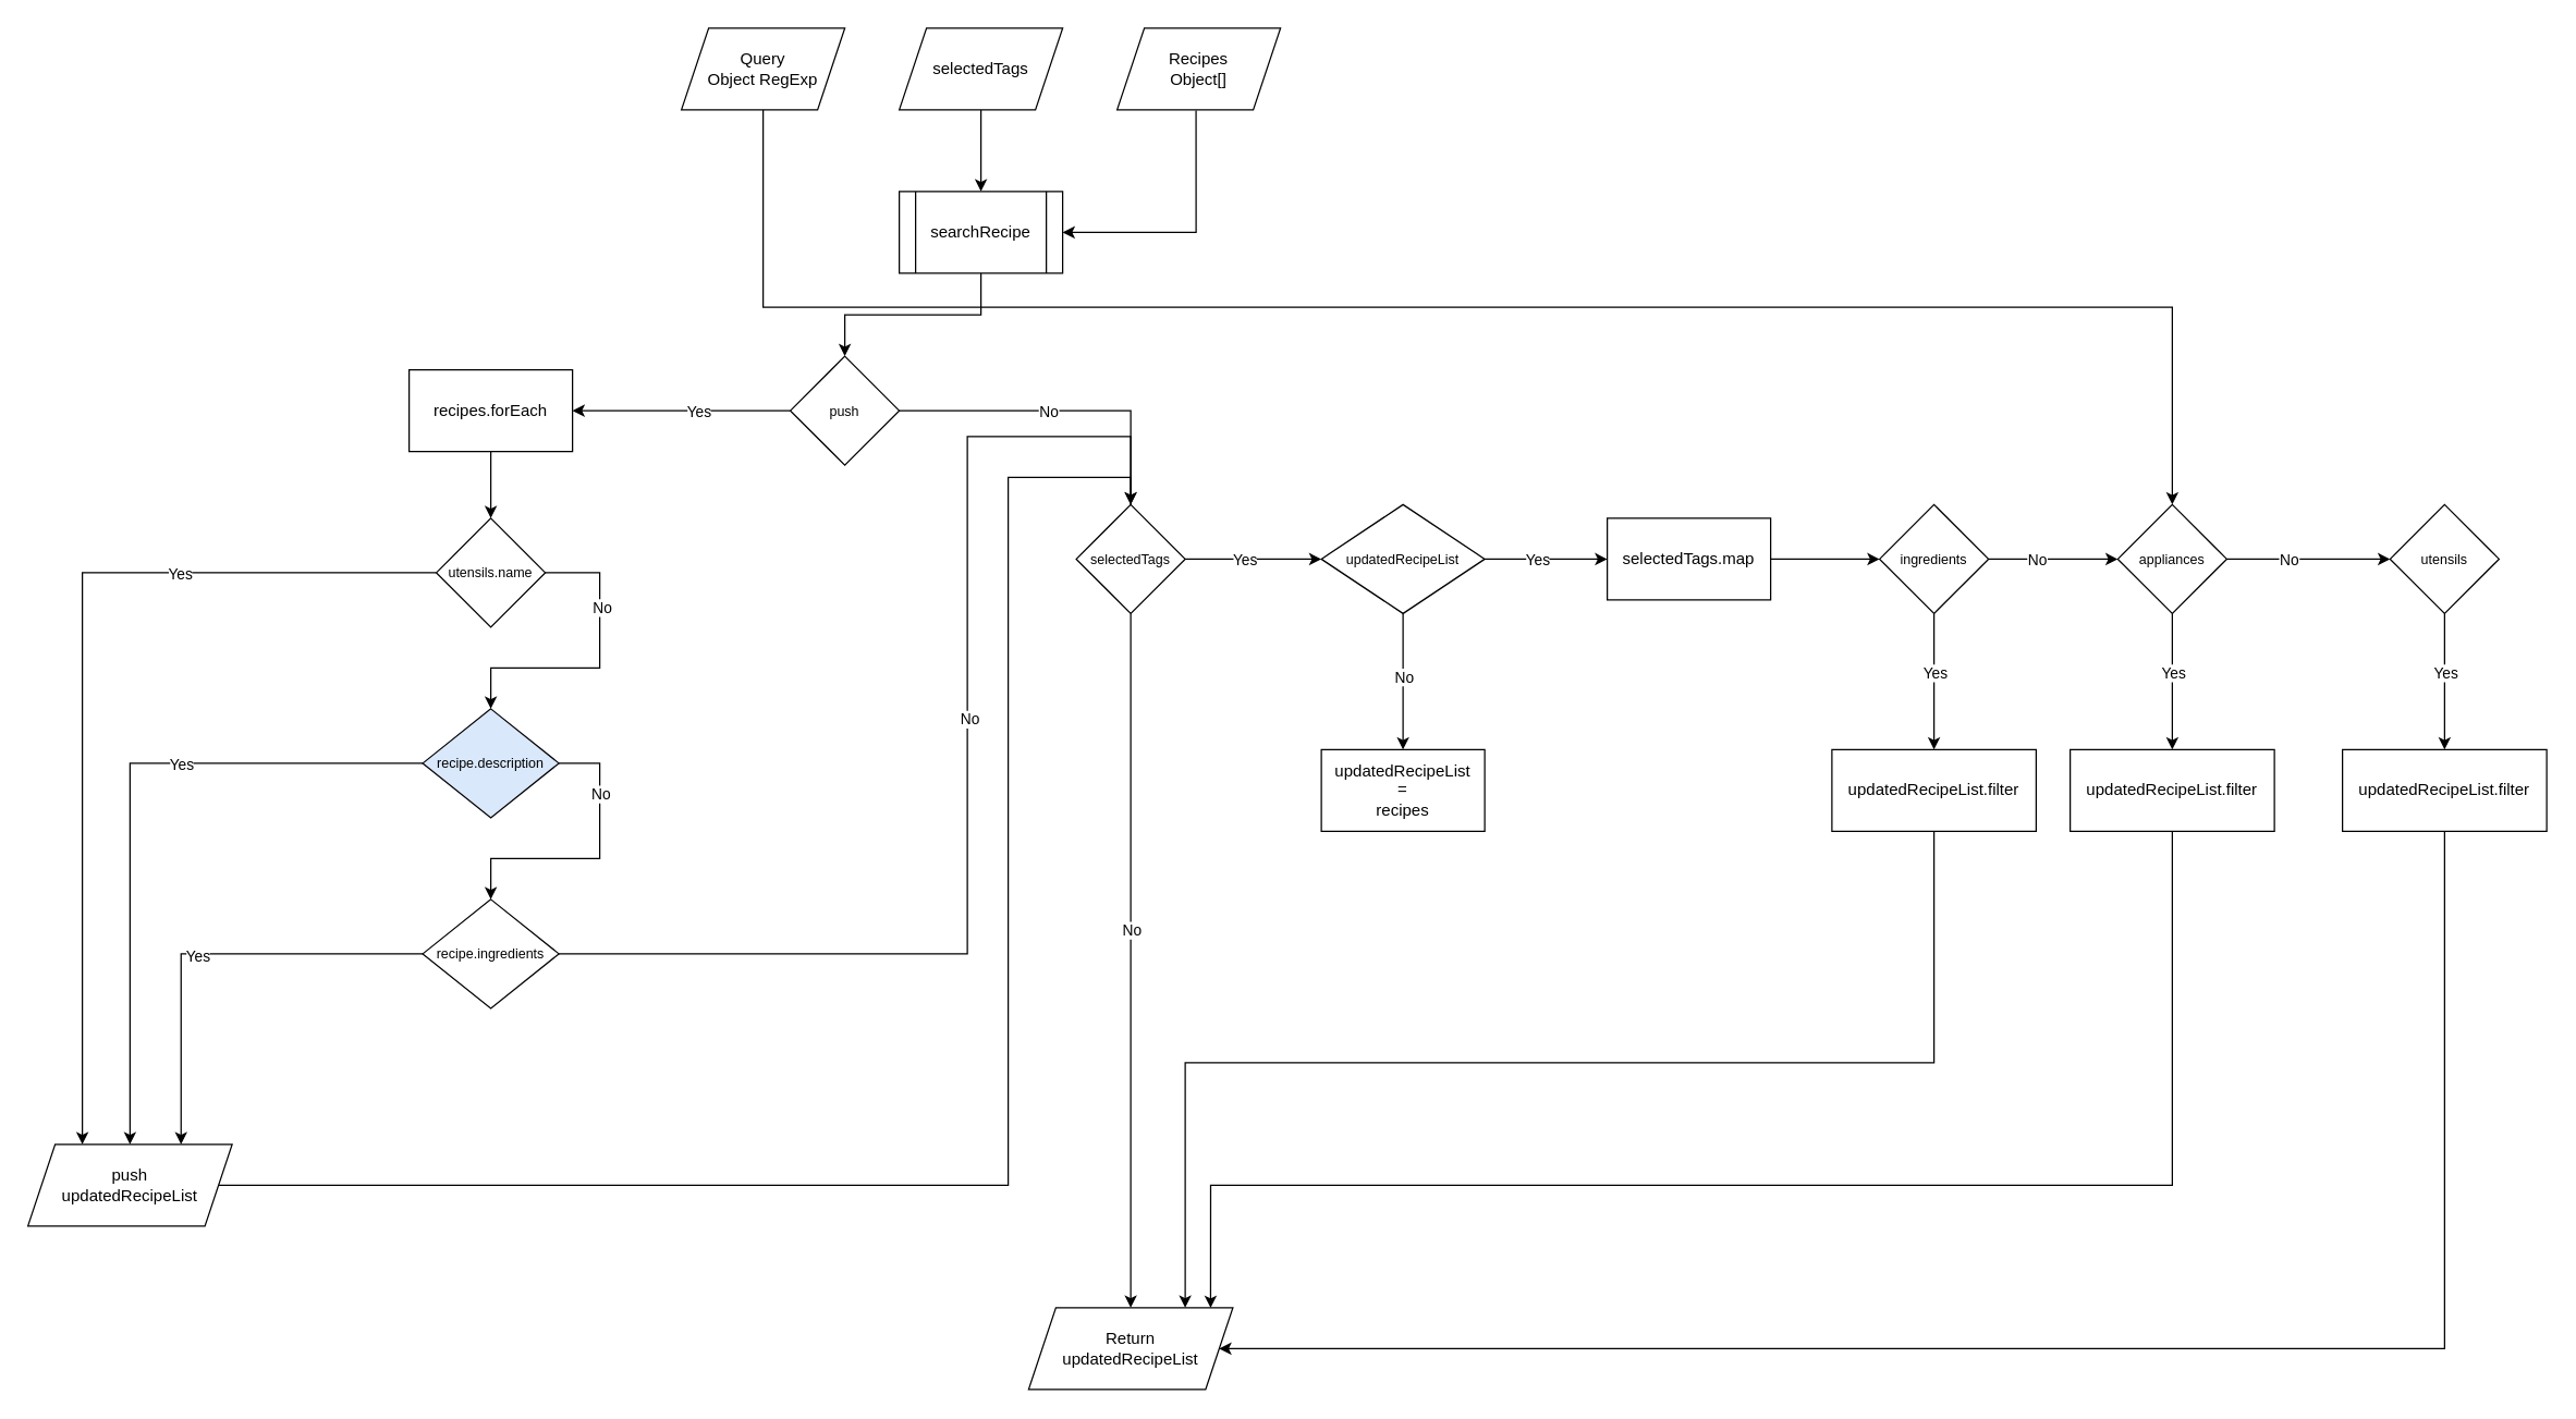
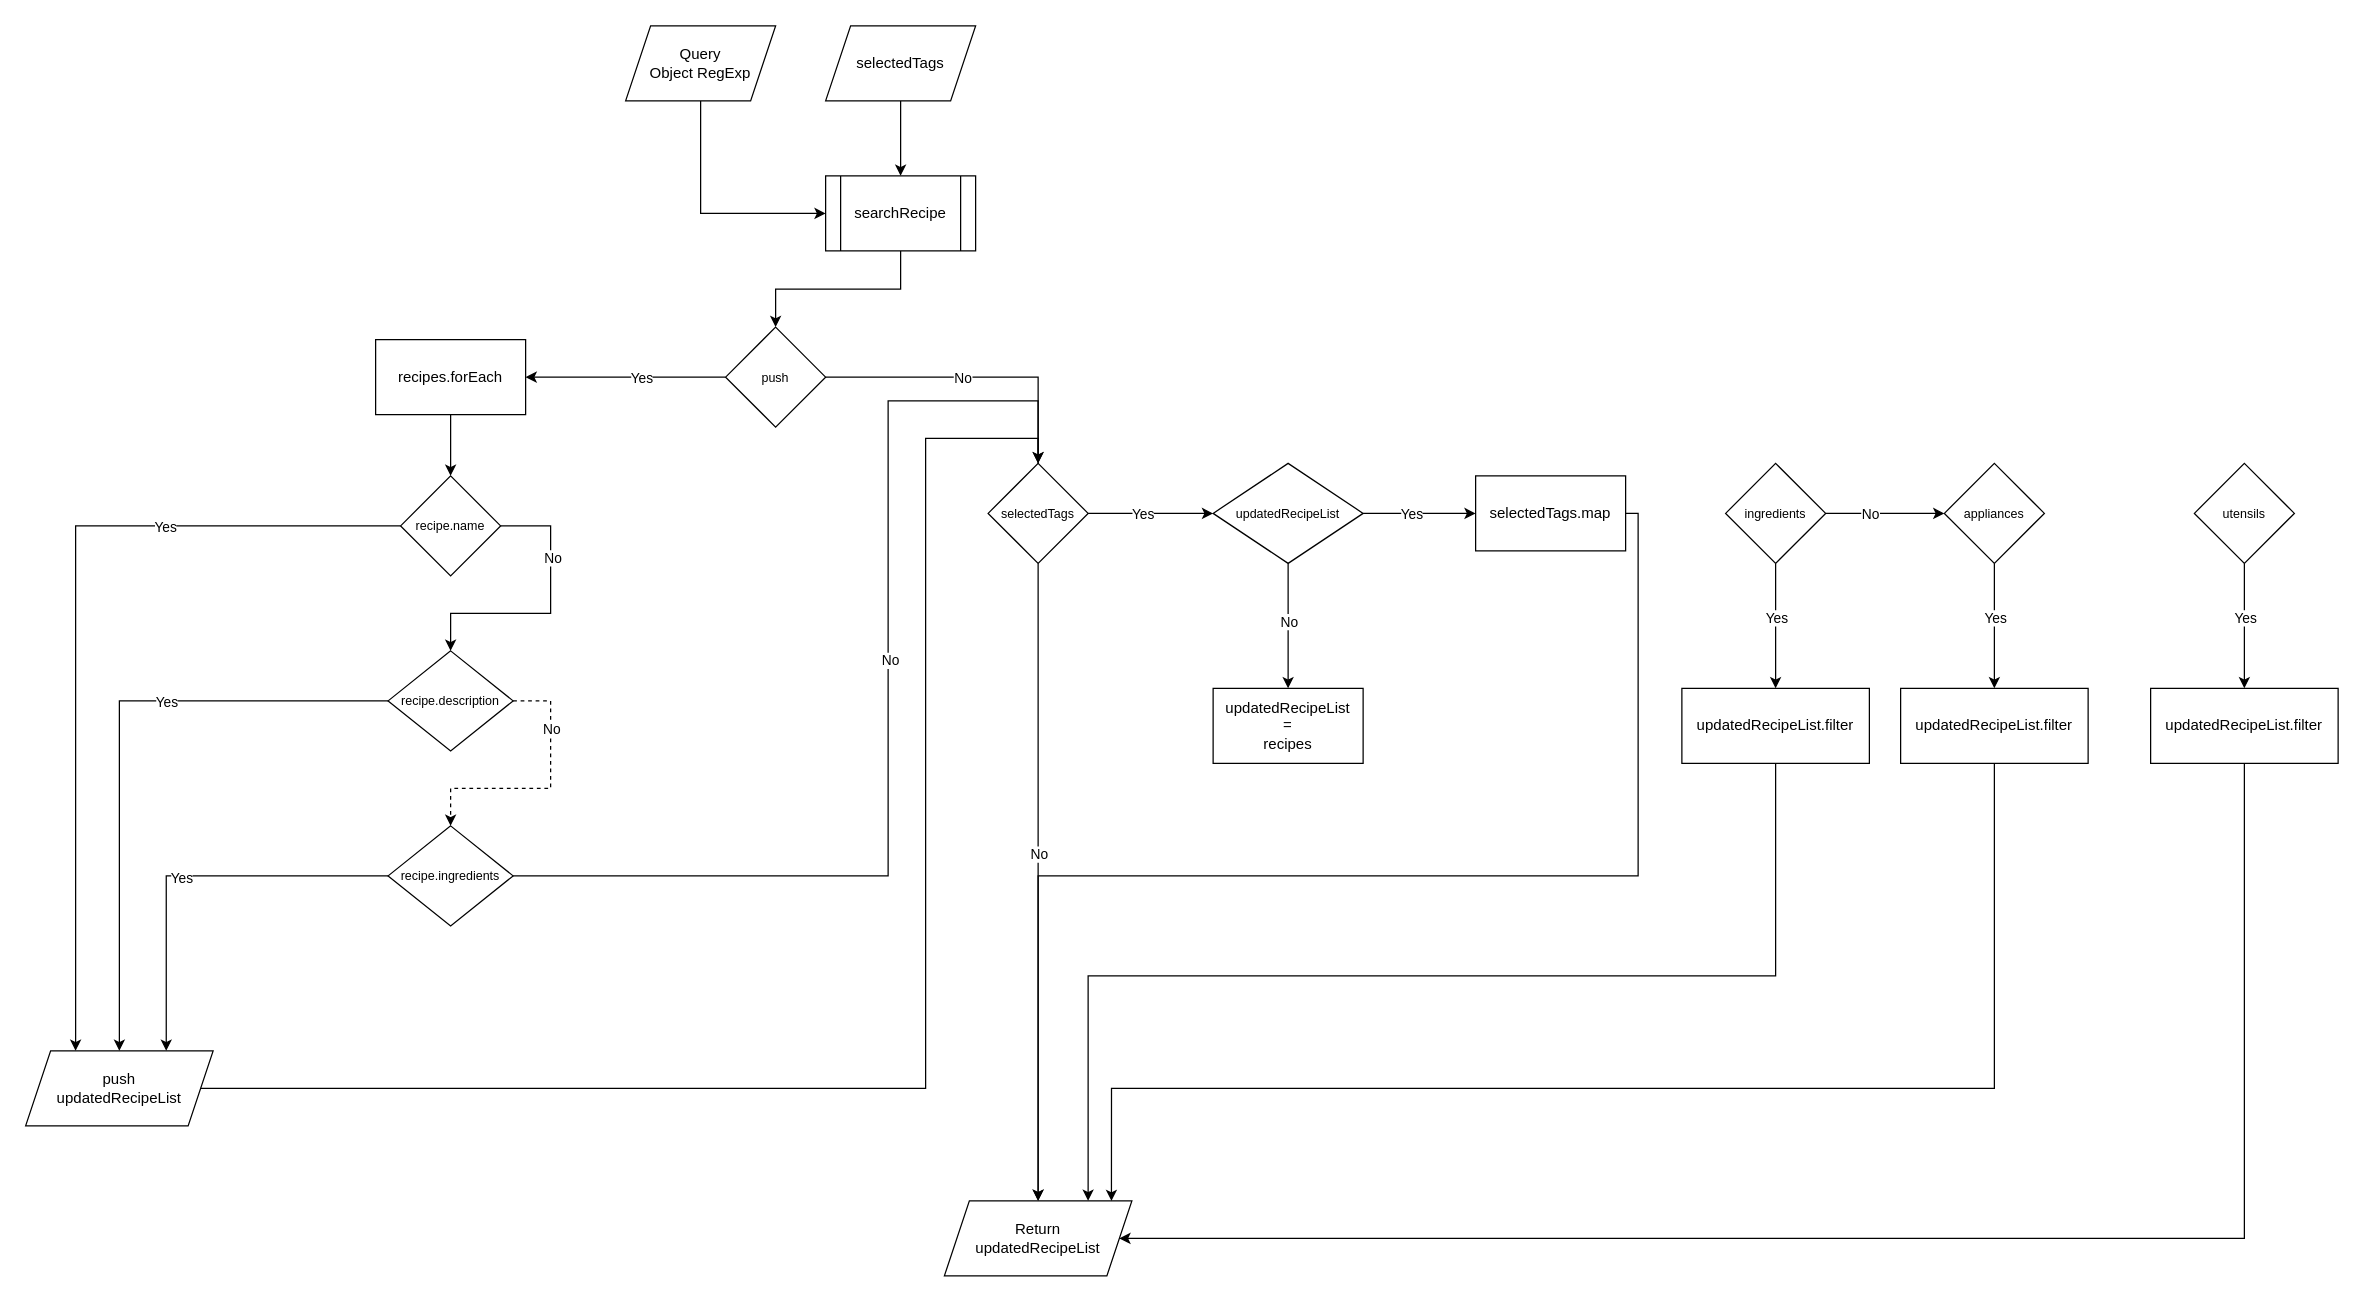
- <mxCell id="4" value="Recipes&lt;br&gt;Object[]" style="shape=parallelogram;perimeter=parallelogramPerimeter;whiteSpace=wrap;html=1;fixedSize=1;" vertex="1" parent="1"><mxGeometry x="820" y="20" width="120" height="60" as="geometry" /></mxCell>
- <mxCell id="15" value="" style="endArrow=classic;html=1;rounded=0;exitX=0.483;exitY=1.007;exitDx=0;exitDy=0;exitPerimeter=0;edgeStyle=orthogonalEdgeStyle;entryX=1;entryY=0.5;entryDx=0;entryDy=0;" edge="1" parent="1" source="4" target="2"><mxGeometry width="50" height="50" relative="1" as="geometry"><mxPoint x="960" y="140" as="sourcePoint" /><mxPoint x="800" y="190" as="targetPoint" /><Array as="points"><mxPoint x="878" y="170" /></Array></mxGeometry></mxCell>
- <mxCell id="10" value="" style="endArrow=classic;html=1;rounded=0;exitX=0.5;exitY=1;exitDx=0;exitDy=0;edgeStyle=orthogonalEdgeStyle;" edge="1" parent="1" source="3" target="53"><mxGeometry width="50" height="50" relative="1" as="geometry"><mxPoint x="820" y="210" as="sourcePoint" /><mxPoint x="870" y="160" as="targetPoint" /></mxGeometry></mxCell>
+ <mxCell id="10" value="" style="endArrow=classic;html=1;rounded=0;exitX=0.5;exitY=1;exitDx=0;exitDy=0;entryX=0;entryY=0.5;entryDx=0;entryDy=0;edgeStyle=orthogonalEdgeStyle;" edge="1" parent="1" source="3" target="2"><mxGeometry width="50" height="50" relative="1" as="geometry"><mxPoint x="820" y="210" as="sourcePoint" /><mxPoint x="870" y="160" as="targetPoint" /></mxGeometry></mxCell>
- <mxCell id="44" value="" style="endArrow=classic;html=1;rounded=0;edgeStyle=orthogonalEdgeStyle;exitX=1;exitY=0.5;exitDx=0;exitDy=0;entryX=0;entryY=0.5;entryDx=0;entryDy=0;" edge="1" parent="1" source="43" target="40"><mxGeometry width="50" height="50" relative="1" as="geometry"><mxPoint x="1250" y="490" as="sourcePoint" /><mxPoint x="1340" y="490" as="targetPoint" /></mxGeometry></mxCell>
+ <mxCell id="44" value="" style="endArrow=classic;html=1;rounded=0;edgeStyle=orthogonalEdgeStyle;exitX=1;exitY=0.5;exitDx=0;exitDy=0;" edge="1" parent="1" source="43" target="35"><mxGeometry width="50" height="50" relative="1" as="geometry"><mxPoint x="1250" y="490" as="sourcePoint" /><mxPoint x="1340" y="490" as="targetPoint" /></mxGeometry></mxCell>
- <mxCell id="63" value="" style="endArrow=classic;html=1;rounded=0;exitX=1;exitY=0.5;exitDx=0;exitDy=0;entryX=0;entryY=0.5;entryDx=0;entryDy=0;" edge="1" parent="1" source="53" target="57"><mxGeometry width="50" height="50" relative="1" as="geometry"><mxPoint x="1660" y="460" as="sourcePoint" /><mxPoint x="1755" y="460" as="targetPoint" /></mxGeometry></mxCell>
- <mxCell id="64" value="No" style="edgeLabel;html=1;align=center;verticalAlign=middle;resizable=0;points=[];" connectable="0" vertex="1" parent="63"><mxGeometry x="-0.258" relative="1" as="geometry"><mxPoint as="offset" /></mxGeometry></mxCell>
- <mxCell id="7" value="&lt;font style=&quot;font-size: 10px;&quot;&gt;utensils.name&lt;/font&gt;" style="rhombus;whiteSpace=wrap;html=1;" vertex="1" parent="1"><mxGeometry x="320" y="380" width="80" height="80" as="geometry" /></mxCell>
+ <mxCell id="7" value="&lt;font style=&quot;font-size: 10px;&quot;&gt;recipe.name&lt;/font&gt;" style="rhombus;whiteSpace=wrap;html=1;" vertex="1" parent="1"><mxGeometry x="320" y="380" width="80" height="80" as="geometry" /></mxCell>
- <mxCell id="8" value="&lt;font style=&quot;font-size: 10px;&quot;&gt;recipe.description&lt;/font&gt;" style="rhombus;whiteSpace=wrap;html=1;fillColor=#dae8fc;" vertex="1" parent="1"><mxGeometry x="310" y="520" width="100" height="80" as="geometry" /></mxCell>
+ <mxCell id="8" value="&lt;font style=&quot;font-size: 10px;&quot;&gt;recipe.description&lt;/font&gt;" style="rhombus;whiteSpace=wrap;html=1;" vertex="1" parent="1"><mxGeometry x="310" y="520" width="100" height="80" as="geometry" /></mxCell>
- <mxCell id="22" value="" style="endArrow=classic;html=1;rounded=0;exitX=1;exitY=0.5;exitDx=0;exitDy=0;entryX=0.5;entryY=0;entryDx=0;entryDy=0;edgeStyle=orthogonalEdgeStyle;" edge="1" parent="1" source="8" target="9"><mxGeometry width="50" height="50" relative="1" as="geometry"><mxPoint x="280" y="460" as="sourcePoint" /><mxPoint x="340" y="550" as="targetPoint" /><Array as="points"><mxPoint x="440" y="560" /><mxPoint x="440" y="630" /><mxPoint x="360" y="630" /></Array></mxGeometry></mxCell>
+ <mxCell id="22" value="" style="endArrow=classic;html=1;rounded=0;exitX=1;exitY=0.5;exitDx=0;exitDy=0;entryX=0.5;entryY=0;entryDx=0;entryDy=0;edgeStyle=orthogonalEdgeStyle;dashed=1;" edge="1" parent="1" source="8" target="9"><mxGeometry width="50" height="50" relative="1" as="geometry"><mxPoint x="280" y="460" as="sourcePoint" /><mxPoint x="340" y="550" as="targetPoint" /><Array as="points"><mxPoint x="440" y="560" /><mxPoint x="440" y="630" /><mxPoint x="360" y="630" /></Array></mxGeometry></mxCell>
